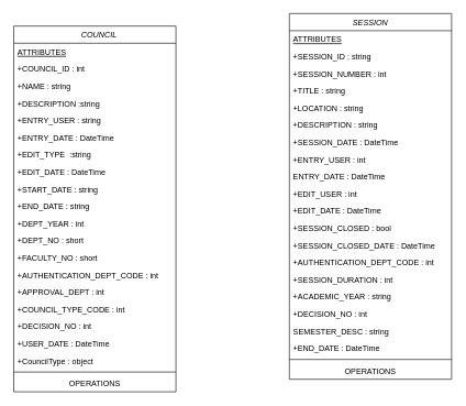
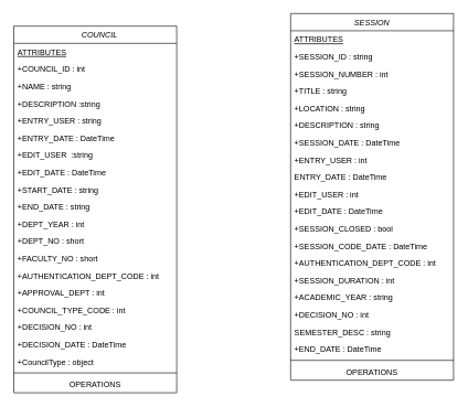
- <mxCell id="9" value="+EDIT_TYPE  :string" style="text;align=left;verticalAlign=top;spacingLeft=4;spacingRight=4;overflow=hidden;rotatable=0;points=[[0,0.5],[1,0.5]];portConstraint=eastwest;rounded=0;shadow=0;html=0;" vertex="1" parent="2"><mxGeometry y="182" width="246" height="26" as="geometry" /></mxCell>
+ <mxCell id="9" value="+EDIT_USER  :string" style="text;align=left;verticalAlign=top;spacingLeft=4;spacingRight=4;overflow=hidden;rotatable=0;points=[[0,0.5],[1,0.5]];portConstraint=eastwest;rounded=0;shadow=0;html=0;" vertex="1" parent="2"><mxGeometry y="182" width="246" height="26" as="geometry" /></mxCell>
- <mxCell id="37" value="+SESSION_CLOSED_DATE : DateTime&#10;" style="text;align=left;verticalAlign=top;spacingLeft=4;spacingRight=4;overflow=hidden;rotatable=0;points=[[0,0.5],[1,0.5]];portConstraint=eastwest;rounded=0;shadow=0;html=0;" vertex="1" parent="24"><mxGeometry y="338" width="246" height="26" as="geometry" /></mxCell>
+ <mxCell id="37" value="+SESSION_CODE_DATE : DateTime&#10;" style="text;align=left;verticalAlign=top;spacingLeft=4;spacingRight=4;overflow=hidden;rotatable=0;points=[[0,0.5],[1,0.5]];portConstraint=eastwest;rounded=0;shadow=0;html=0;" vertex="1" parent="24"><mxGeometry y="338" width="246" height="26" as="geometry" /></mxCell>
- <mxCell id="20" value="+USER_DATE : DateTime" style="text;align=left;verticalAlign=top;spacingLeft=4;spacingRight=4;overflow=hidden;rotatable=0;points=[[0,0.5],[1,0.5]];portConstraint=eastwest;rounded=0;shadow=0;html=0;" vertex="1" parent="2"><mxGeometry y="468" width="246" height="26" as="geometry" /></mxCell>
+ <mxCell id="20" value="+DECISION_DATE : DateTime" style="text;align=left;verticalAlign=top;spacingLeft=4;spacingRight=4;overflow=hidden;rotatable=0;points=[[0,0.5],[1,0.5]];portConstraint=eastwest;rounded=0;shadow=0;html=0;" vertex="1" parent="2"><mxGeometry y="468" width="246" height="26" as="geometry" /></mxCell>
